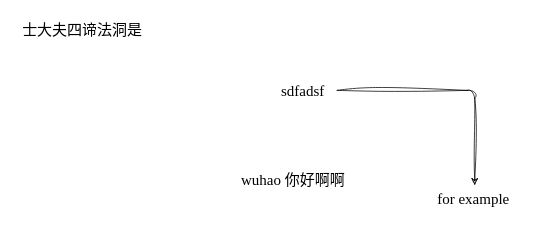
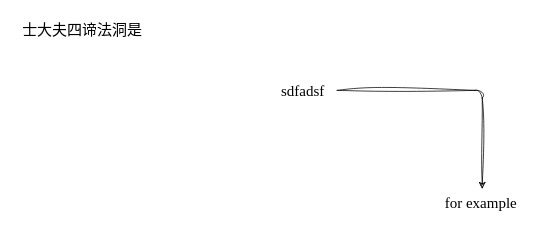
- <mxCell id="4" value="wuhao 你好啊啊" style="text;html=1;align=center;verticalAlign=middle;resizable=0;points=[];autosize=1;strokeColor=none;fillColor=none;fontSize=20;fontFamily=Architects Daughter;" vertex="1" parent="1"><mxGeometry x="308" y="220" width="164" height="36" as="geometry" /></mxCell>
- <mxCell id="6" value="for example&amp;nbsp;" style="text;html=1;align=center;verticalAlign=middle;resizable=0;points=[];autosize=1;strokeColor=none;fillColor=none;fontSize=20;fontFamily=Architects Daughter;" vertex="1" parent="1"><mxGeometry x="563" y="246" width="139" height="36" as="geometry" /></mxCell>
+ <mxCell id="6" value="for example&amp;nbsp;" style="text;html=1;align=center;verticalAlign=middle;resizable=0;points=[];autosize=1;strokeColor=none;fillColor=none;fontSize=20;fontFamily=Architects Daughter;" vertex="1" parent="1"><mxGeometry x="573" y="251" width="139" height="36" as="geometry" /></mxCell>
